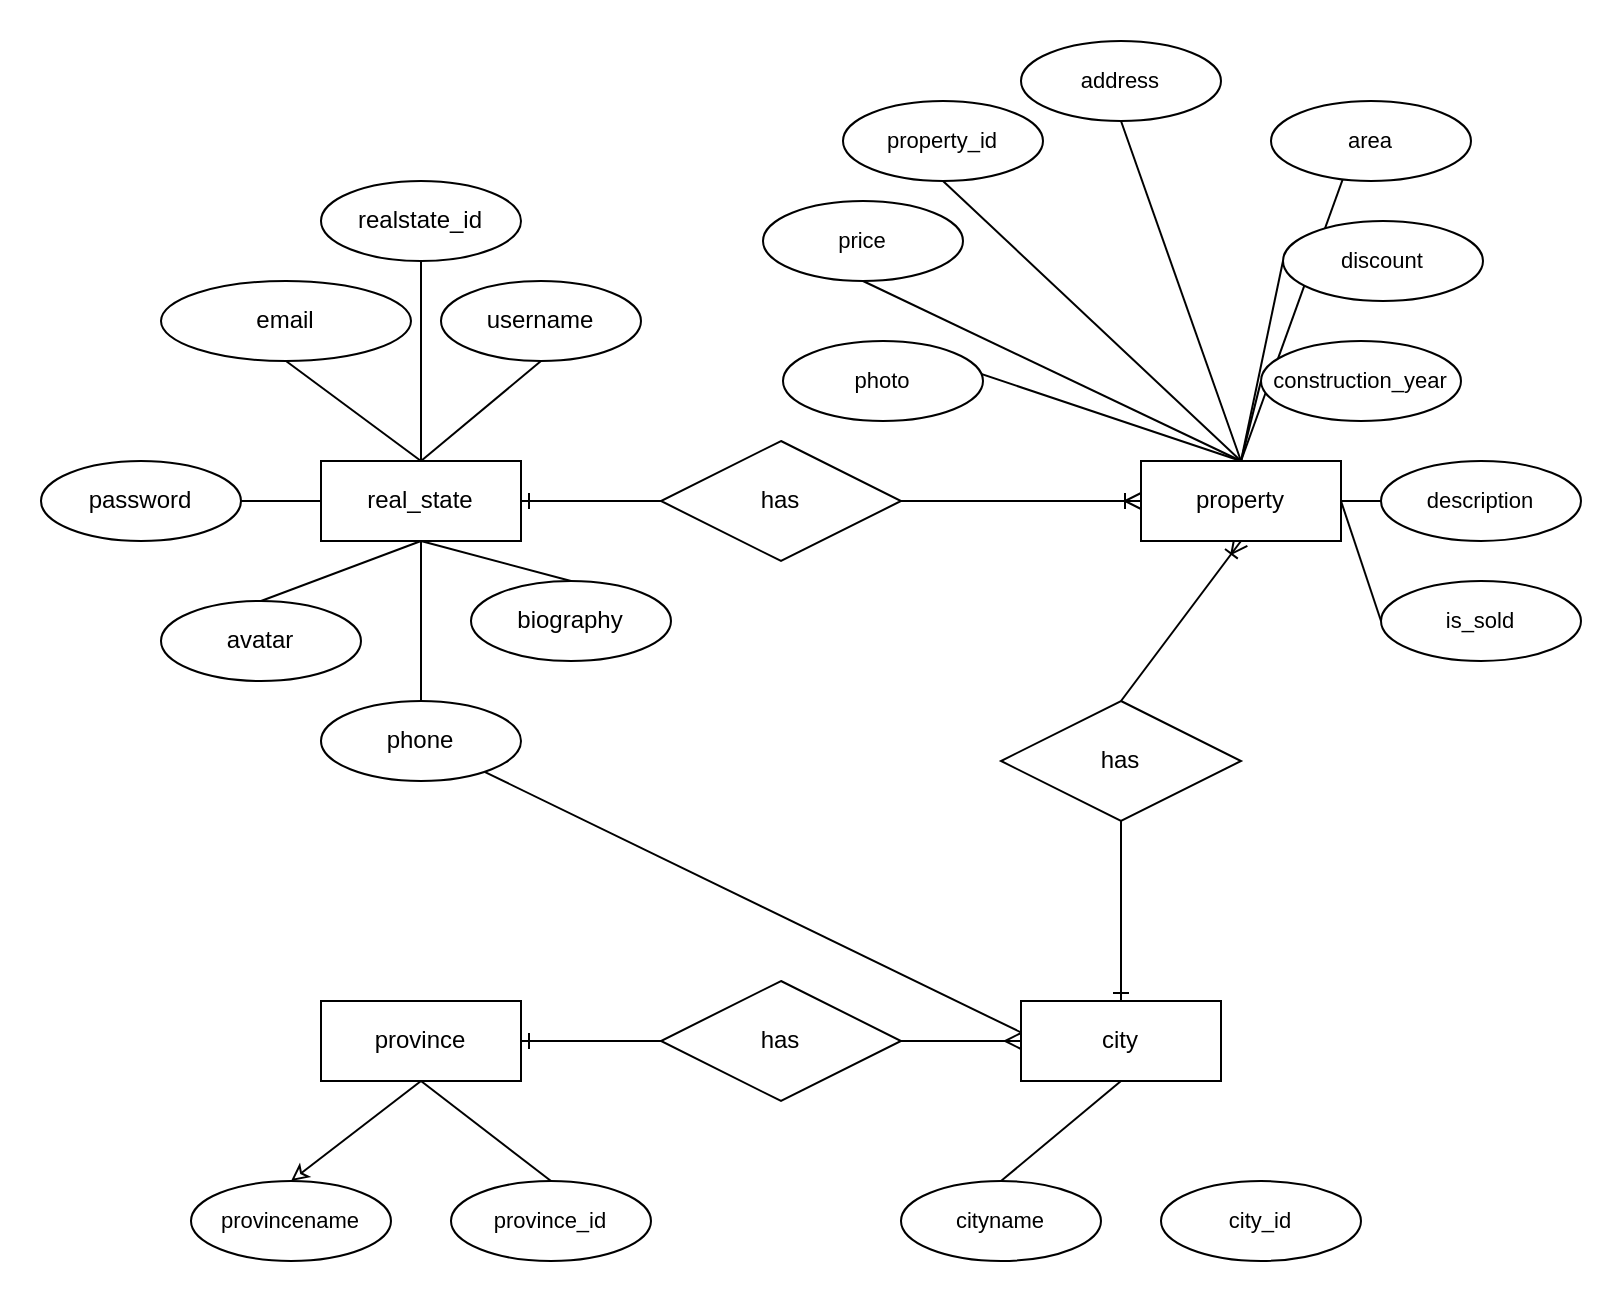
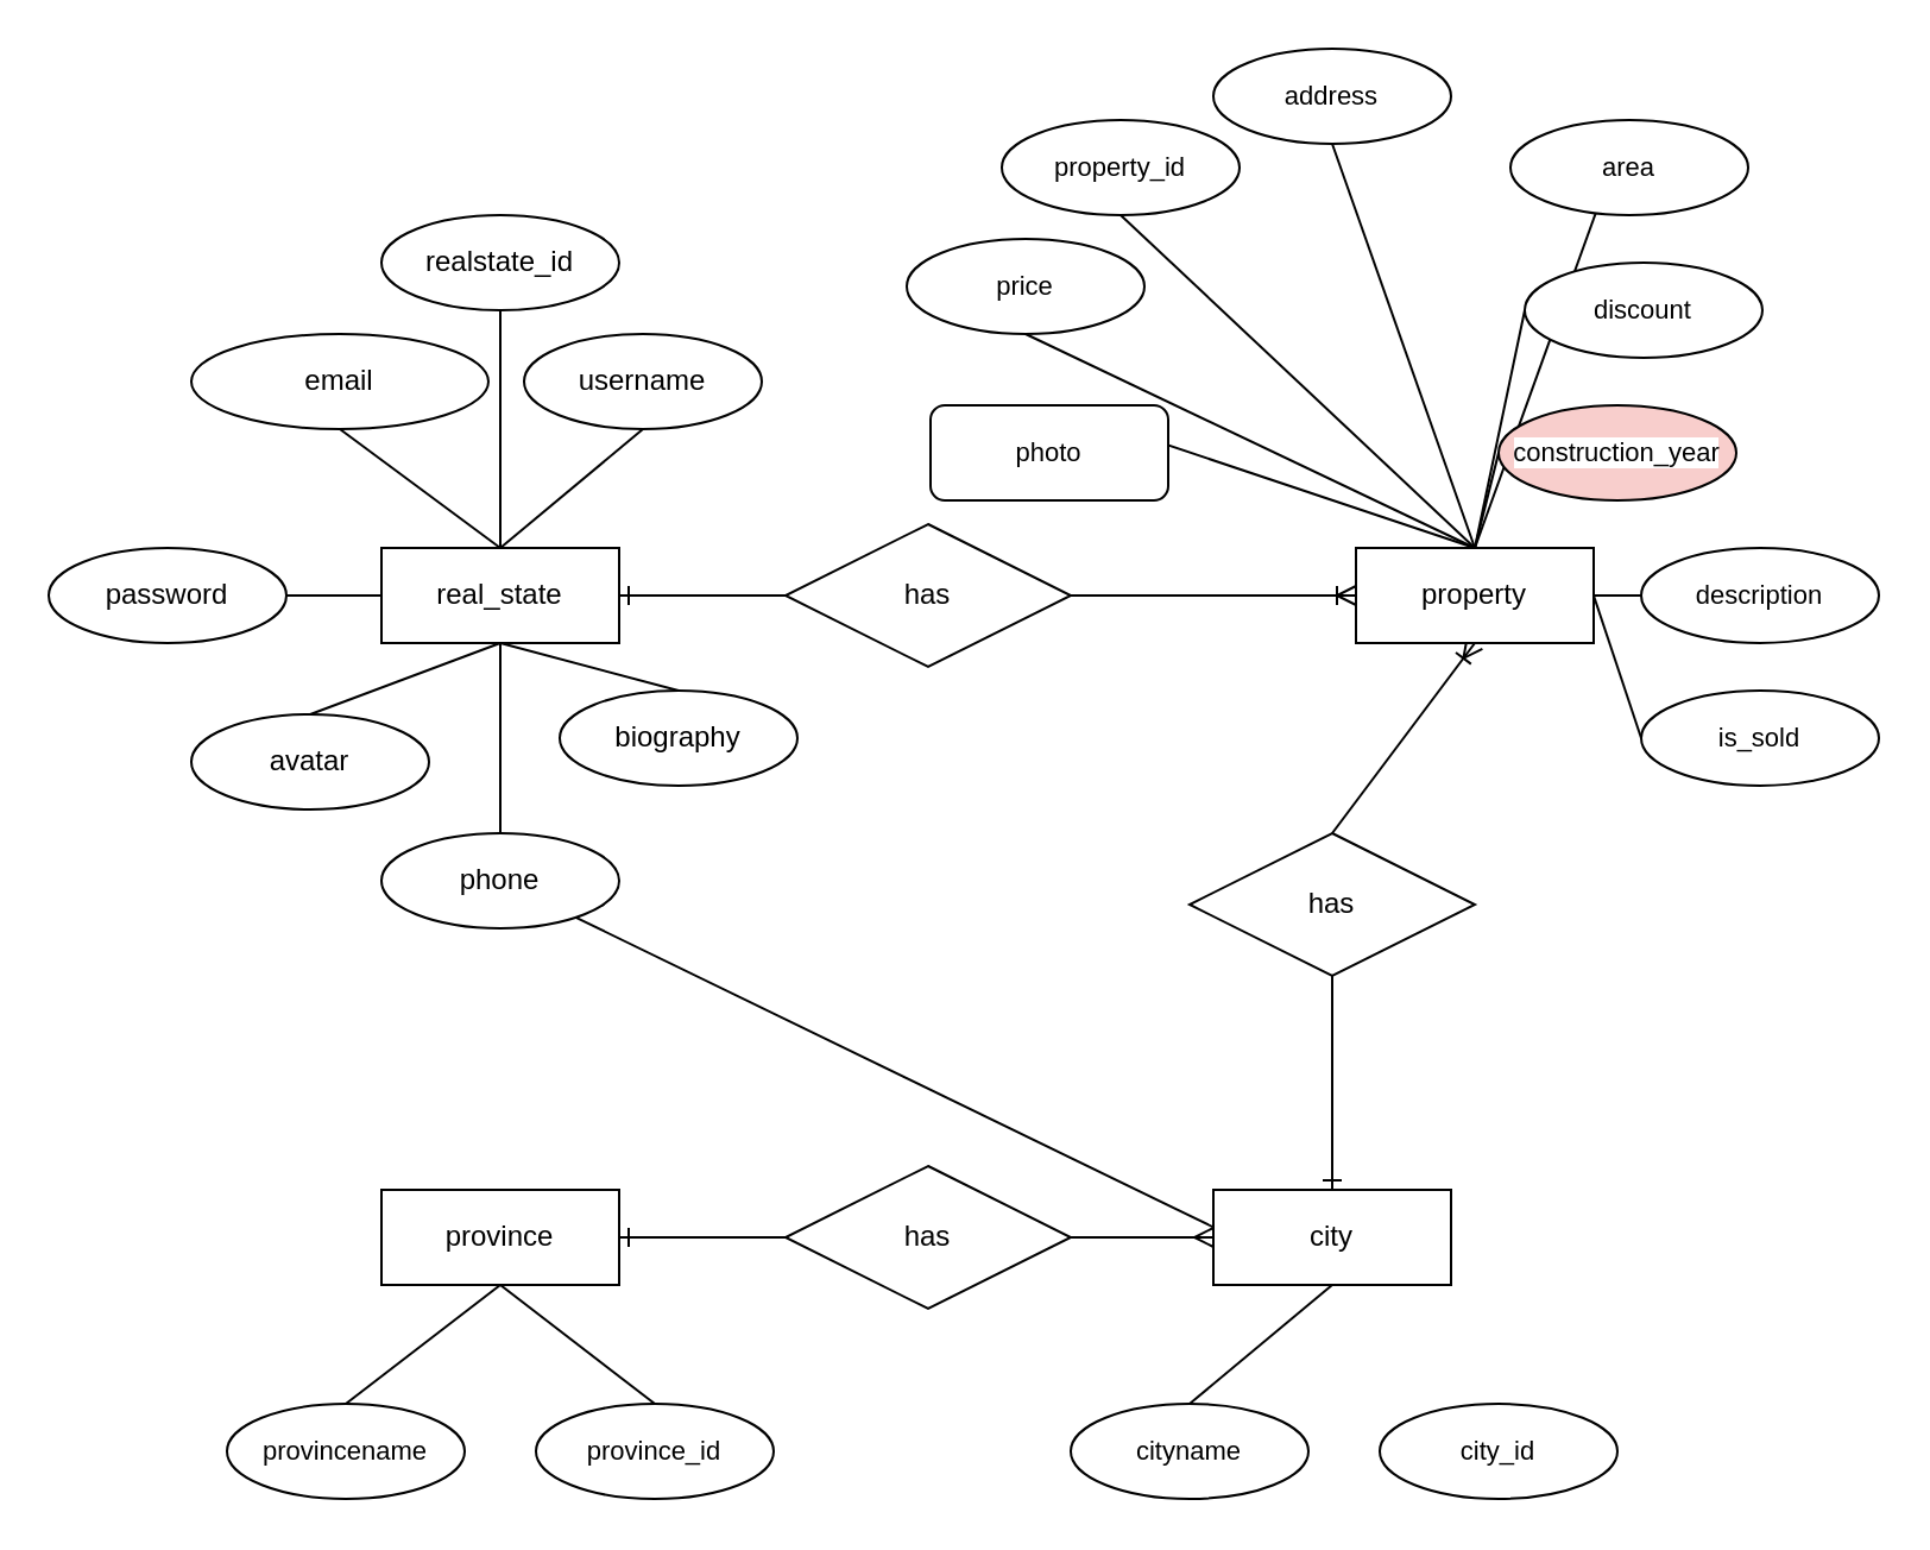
- <mxCell id="25" value="photo" style="ellipse;whiteSpace=wrap;html=1;align=center;fontFamily=Helvetica;fontSize=11;fontColor=default;labelBackgroundColor=default;" parent="1" vertex="1"><mxGeometry x="391" y="170" width="100" height="40" as="geometry" /></mxCell>
+ <mxCell id="25" value="photo" style="whiteSpace=wrap;html=1;align=center;fontFamily=Helvetica;fontSize=11;fontColor=default;labelBackgroundColor=default;rounded=1;" parent="1" vertex="1"><mxGeometry x="391" y="170" width="100" height="40" as="geometry" /></mxCell>
- <mxCell id="30" value="construction_year" style="ellipse;whiteSpace=wrap;html=1;align=center;fontFamily=Helvetica;fontSize=11;fontColor=default;labelBackgroundColor=default;" parent="1" vertex="1"><mxGeometry x="630" y="170" width="100" height="40" as="geometry" /></mxCell>
+ <mxCell id="30" value="construction_year" style="ellipse;whiteSpace=wrap;html=1;align=center;fontFamily=Helvetica;fontSize=11;fontColor=default;labelBackgroundColor=default;fillColor=#f8cecc;" parent="1" vertex="1"><mxGeometry x="630" y="170" width="100" height="40" as="geometry" /></mxCell>
- <mxCell id="39" style="edgeStyle=none;rounded=0;orthogonalLoop=1;jettySize=auto;html=1;exitX=0.5;exitY=1;exitDx=0;exitDy=0;entryX=0.5;entryY=0;entryDx=0;entryDy=0;strokeColor=default;align=center;verticalAlign=middle;fontFamily=Helvetica;fontSize=11;fontColor=default;labelBackgroundColor=default;endArrow=classic;endFill=0;" edge="1" parent="1" source="42" target="46"><mxGeometry relative="1" as="geometry" /></mxCell>
+ <mxCell id="39" style="edgeStyle=none;rounded=0;orthogonalLoop=1;jettySize=auto;html=1;exitX=0.5;exitY=1;exitDx=0;exitDy=0;entryX=0.5;entryY=0;entryDx=0;entryDy=0;strokeColor=default;align=center;verticalAlign=middle;fontFamily=Helvetica;fontSize=11;fontColor=default;labelBackgroundColor=default;endArrow=none;endFill=0;" edge="1" parent="1" source="42" target="46"><mxGeometry relative="1" as="geometry" /></mxCell>
